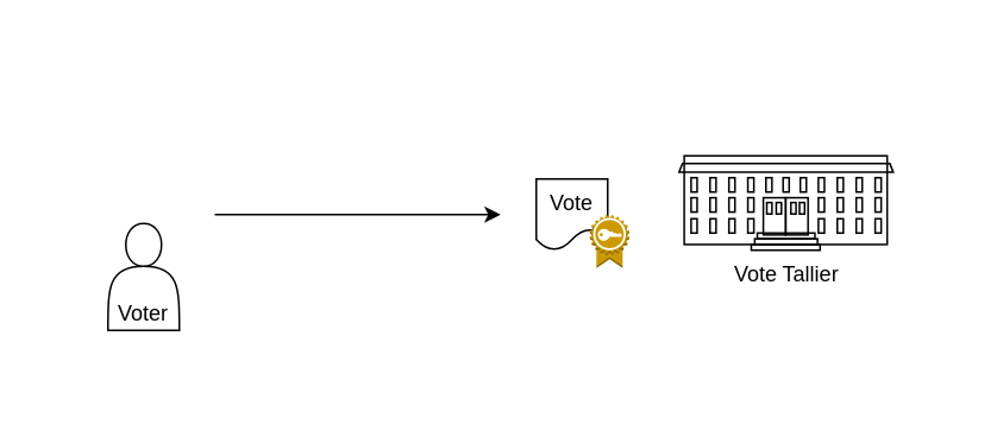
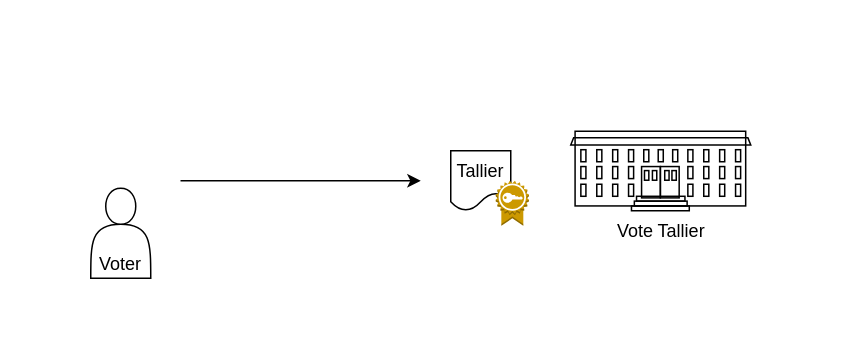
- <mxCell id="5" value="Vote" style="shape=document;whiteSpace=wrap;html=1;boundedLbl=1;strokeColor=default;strokeWidth=1;fillColor=none;" parent="1" vertex="1"><mxGeometry x="300" y="100" width="40" height="40" as="geometry" /></mxCell>
+ <mxCell id="5" value="Tallier" style="shape=document;whiteSpace=wrap;html=1;boundedLbl=1;strokeColor=default;strokeWidth=1;fillColor=none;" parent="1" vertex="1"><mxGeometry x="300" y="100" width="40" height="40" as="geometry" /></mxCell>
